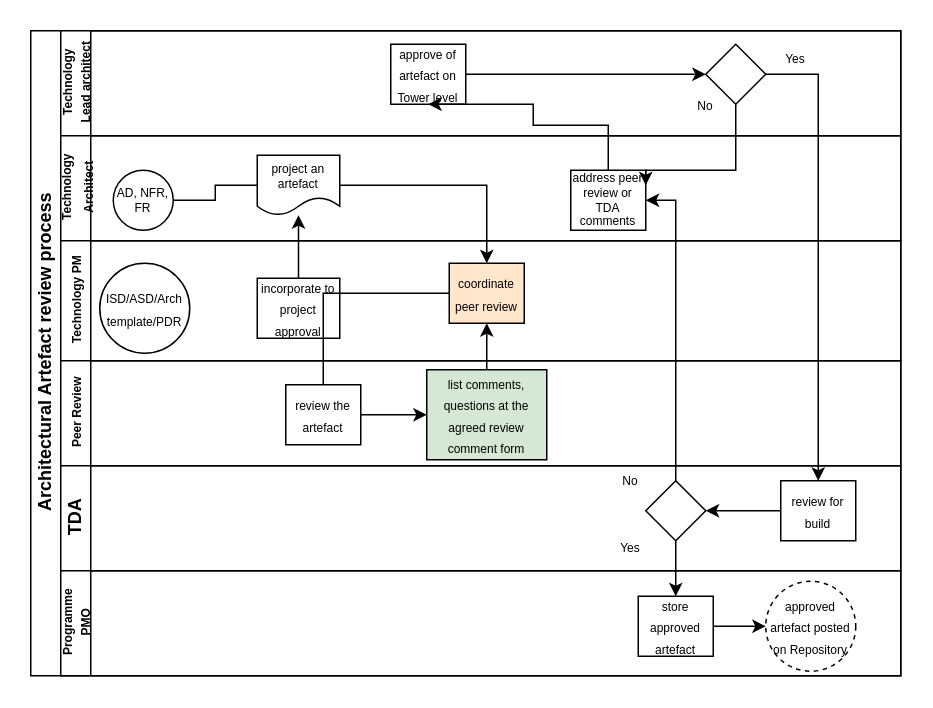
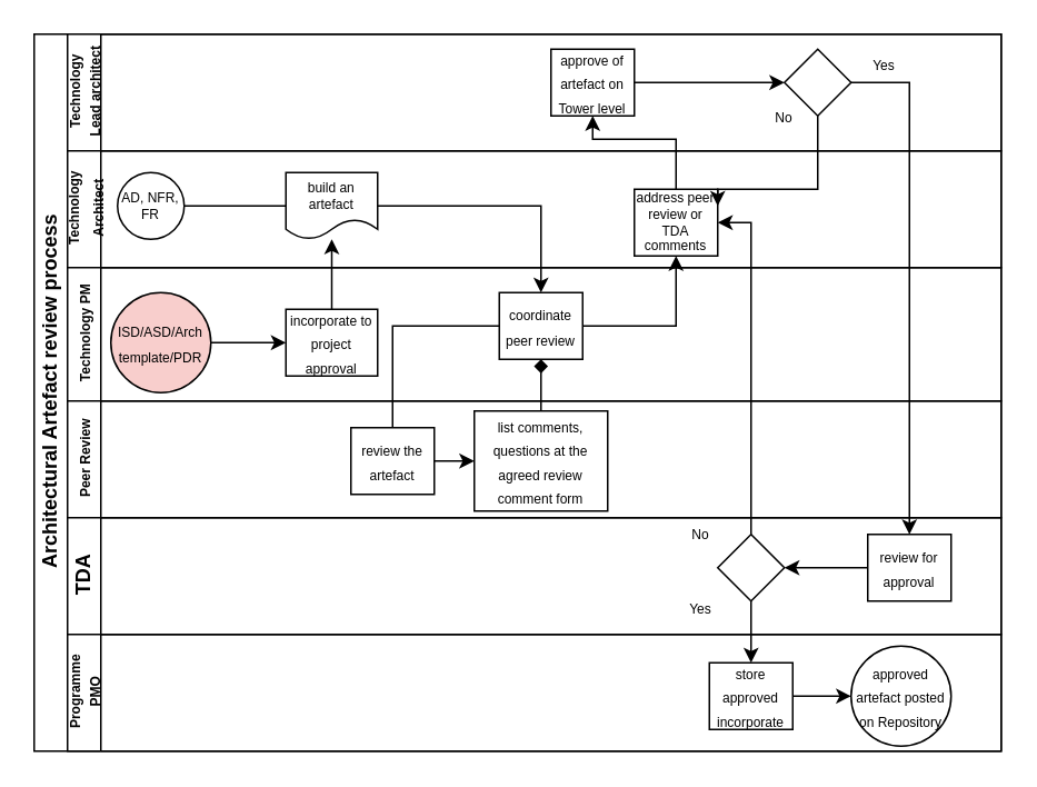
- <mxCell id="5" value="&lt;font style=&quot;font-size: 8px&quot;&gt;approve of artefact on Tower level&lt;/font&gt;" style="rounded=0;whiteSpace=wrap;html=1;fontFamily=Helvetica;fontSize=12;fontColor=#000000;align=center;" parent="3" vertex="1"><mxGeometry x="220" y="9" width="50" height="40" as="geometry" /></mxCell>
+ <mxCell id="5" value="&lt;font style=&quot;font-size: 8px&quot;&gt;approve of artefact on Tower level&lt;/font&gt;" style="rounded=0;whiteSpace=wrap;html=1;fontFamily=Helvetica;fontSize=12;fontColor=#000000;align=center;" parent="3" vertex="1"><mxGeometry x="290" y="9" width="50" height="40" as="geometry" /></mxCell>
- <mxCell id="11" value="project an artefact" style="shape=document;whiteSpace=wrap;html=1;boundedLbl=1;fontSize=8;" vertex="1" parent="9"><mxGeometry x="131" y="13" width="55" height="40" as="geometry" /></mxCell>
+ <mxCell id="11" value="build an artefact" style="shape=document;whiteSpace=wrap;html=1;boundedLbl=1;fontSize=8;" vertex="1" parent="9"><mxGeometry x="131" y="13" width="55" height="40" as="geometry" /></mxCell>
- <mxCell id="10" value="AD, NFR, FR" style="ellipse;whiteSpace=wrap;html=1;aspect=fixed;fontSize=8;" vertex="1" parent="9"><mxGeometry x="35" y="23" width="40" height="40" as="geometry" /></mxCell>
+ <mxCell id="10" value="AD, NFR, FR" style="ellipse;whiteSpace=wrap;html=1;aspect=fixed;fontSize=8;" vertex="1" parent="9"><mxGeometry x="30" y="13" width="40" height="40" as="geometry" /></mxCell>
- <mxCell id="15" value="&lt;font style=&quot;font-size: 8px&quot;&gt;coordinate peer review&lt;/font&gt;" style="rounded=0;whiteSpace=wrap;html=1;fontFamily=Helvetica;fontSize=12;fontColor=#000000;align=center;fillColor=#ffe6cc;" parent="14" vertex="1"><mxGeometry x="259" y="15" width="50" height="40" as="geometry" /></mxCell>
+ <mxCell id="15" value="&lt;font style=&quot;font-size: 8px&quot;&gt;coordinate peer review&lt;/font&gt;" style="rounded=0;whiteSpace=wrap;html=1;fontFamily=Helvetica;fontSize=12;fontColor=#000000;align=center;" parent="14" vertex="1"><mxGeometry x="259" y="15" width="50" height="40" as="geometry" /></mxCell>
+ <mxCell id="35" value="" style="edgeStyle=orthogonalEdgeStyle;rounded=0;orthogonalLoop=1;jettySize=auto;html=1;fontSize=8;" edge="1" parent="2" source="15" target="13"><mxGeometry relative="1" as="geometry" /></mxCell>
- <mxCell id="16" value="&lt;font style=&quot;font-size: 8px&quot;&gt;ISD/ASD/Arch template/PDR&lt;/font&gt;" style="ellipse;whiteSpace=wrap;html=1;" parent="14" vertex="1"><mxGeometry x="26" y="15" width="60" height="60" as="geometry" /></mxCell>
+ <mxCell id="16" value="&lt;font style=&quot;font-size: 8px&quot;&gt;ISD/ASD/Arch template/PDR&lt;/font&gt;" style="ellipse;whiteSpace=wrap;html=1;fillColor=#f8cecc;" parent="14" vertex="1"><mxGeometry x="26" y="15" width="60" height="60" as="geometry" /></mxCell>
+ <mxCell id="18" value="" style="edgeStyle=orthogonalEdgeStyle;rounded=0;orthogonalLoop=1;jettySize=auto;html=1;entryX=0;entryY=0.5;entryDx=0;entryDy=0;" parent="14" source="16" target="17" edge="1"><mxGeometry relative="1" as="geometry" /></mxCell>
- <mxCell id="33" value="" style="edgeStyle=orthogonalEdgeStyle;rounded=0;orthogonalLoop=1;jettySize=auto;html=1;endArrow=classic;endFill=1;exitX=0.5;exitY=0;exitDx=0;exitDy=0;entryX=0.5;entryY=1;entryDx=0;entryDy=0;" edge="1" parent="2" source="20" target="15"><mxGeometry relative="1" as="geometry" /></mxCell>
+ <mxCell id="33" value="" style="edgeStyle=orthogonalEdgeStyle;rounded=0;orthogonalLoop=1;jettySize=auto;html=1;endArrow=diamond;endFill=1;exitX=0.5;exitY=0;exitDx=0;exitDy=0;entryX=0.5;entryY=1;entryDx=0;entryDy=0;" edge="1" parent="2" source="20" target="15"><mxGeometry relative="1" as="geometry" /></mxCell>
- <mxCell id="22" value="&lt;font style=&quot;font-size: 8px&quot;&gt;review the artefact&lt;br&gt;&lt;/font&gt;" style="rounded=0;whiteSpace=wrap;html=1;fontFamily=Helvetica;fontSize=12;fontColor=#000000;align=center;" vertex="1" parent="19"><mxGeometry x="150" y="16" width="50" height="40" as="geometry" /></mxCell>
+ <mxCell id="22" value="&lt;font style=&quot;font-size: 8px&quot;&gt;review the artefact&lt;br&gt;&lt;/font&gt;" style="rounded=0;whiteSpace=wrap;html=1;fontFamily=Helvetica;fontSize=12;fontColor=#000000;align=center;" vertex="1" parent="19"><mxGeometry x="170" y="16" width="50" height="40" as="geometry" /></mxCell>
- <mxCell id="20" value="&lt;font style=&quot;font-size: 8px&quot;&gt;list comments, questions at the agreed review comment form&lt;/font&gt;" style="rounded=0;whiteSpace=wrap;html=1;fontFamily=Helvetica;fontSize=12;fontColor=#000000;align=center;fillColor=#d5e8d4;" vertex="1" parent="19"><mxGeometry x="244" y="6" width="80" height="60" as="geometry" /></mxCell>
+ <mxCell id="20" value="&lt;font style=&quot;font-size: 8px&quot;&gt;list comments, questions at the agreed review comment form&lt;/font&gt;" style="rounded=0;whiteSpace=wrap;html=1;fontFamily=Helvetica;fontSize=12;fontColor=#000000;align=center;" vertex="1" parent="19"><mxGeometry x="244" y="6" width="80" height="60" as="geometry" /></mxCell>
- <mxCell id="24" value="&lt;font style=&quot;font-size: 8px&quot;&gt;review for build&lt;/font&gt;" style="rounded=0;whiteSpace=wrap;html=1;fontFamily=Helvetica;fontSize=12;fontColor=#000000;align=center;" vertex="1" parent="23"><mxGeometry x="480" y="10" width="50" height="40" as="geometry" /></mxCell>
+ <mxCell id="24" value="&lt;font style=&quot;font-size: 8px&quot;&gt;review for approval&lt;/font&gt;" style="rounded=0;whiteSpace=wrap;html=1;fontFamily=Helvetica;fontSize=12;fontColor=#000000;align=center;" vertex="1" parent="23"><mxGeometry x="480" y="10" width="50" height="40" as="geometry" /></mxCell>
- <mxCell id="31" value="&lt;font style=&quot;font-size: 8px&quot;&gt;store approved artefact&lt;/font&gt;" style="rounded=0;whiteSpace=wrap;html=1;fontFamily=Helvetica;fontSize=12;fontColor=#000000;align=center;" vertex="1" parent="29"><mxGeometry x="385" y="17" width="50" height="40" as="geometry" /></mxCell>
+ <mxCell id="31" value="&lt;font style=&quot;font-size: 8px&quot;&gt;store approved incorporate&lt;/font&gt;" style="rounded=0;whiteSpace=wrap;html=1;fontFamily=Helvetica;fontSize=12;fontColor=#000000;align=center;" vertex="1" parent="29"><mxGeometry x="385" y="17" width="50" height="40" as="geometry" /></mxCell>
- <mxCell id="32" value="&lt;font style=&quot;font-size: 8px&quot;&gt;approved artefact posted on Repository&lt;/font&gt;" style="ellipse;whiteSpace=wrap;html=1;dashed=1;" vertex="1" parent="29"><mxGeometry x="470" y="7" width="60" height="60" as="geometry" /></mxCell>
+ <mxCell id="32" value="&lt;font style=&quot;font-size: 8px&quot;&gt;approved artefact posted on Repository&lt;/font&gt;" style="ellipse;whiteSpace=wrap;html=1;" vertex="1" parent="29"><mxGeometry x="470" y="7" width="60" height="60" as="geometry" /></mxCell>
